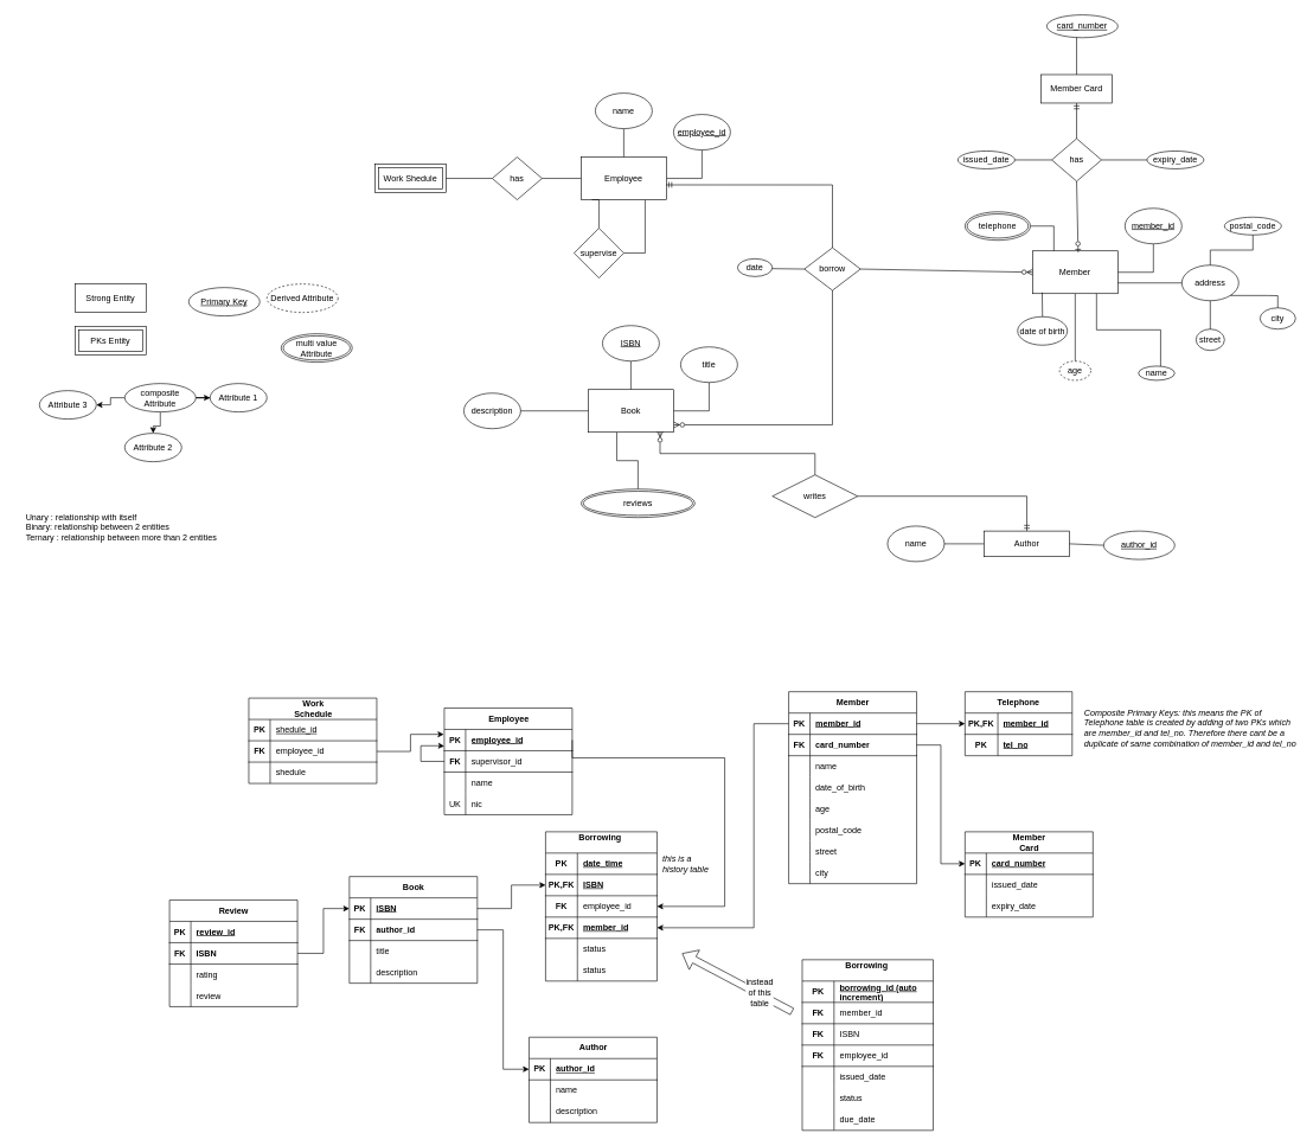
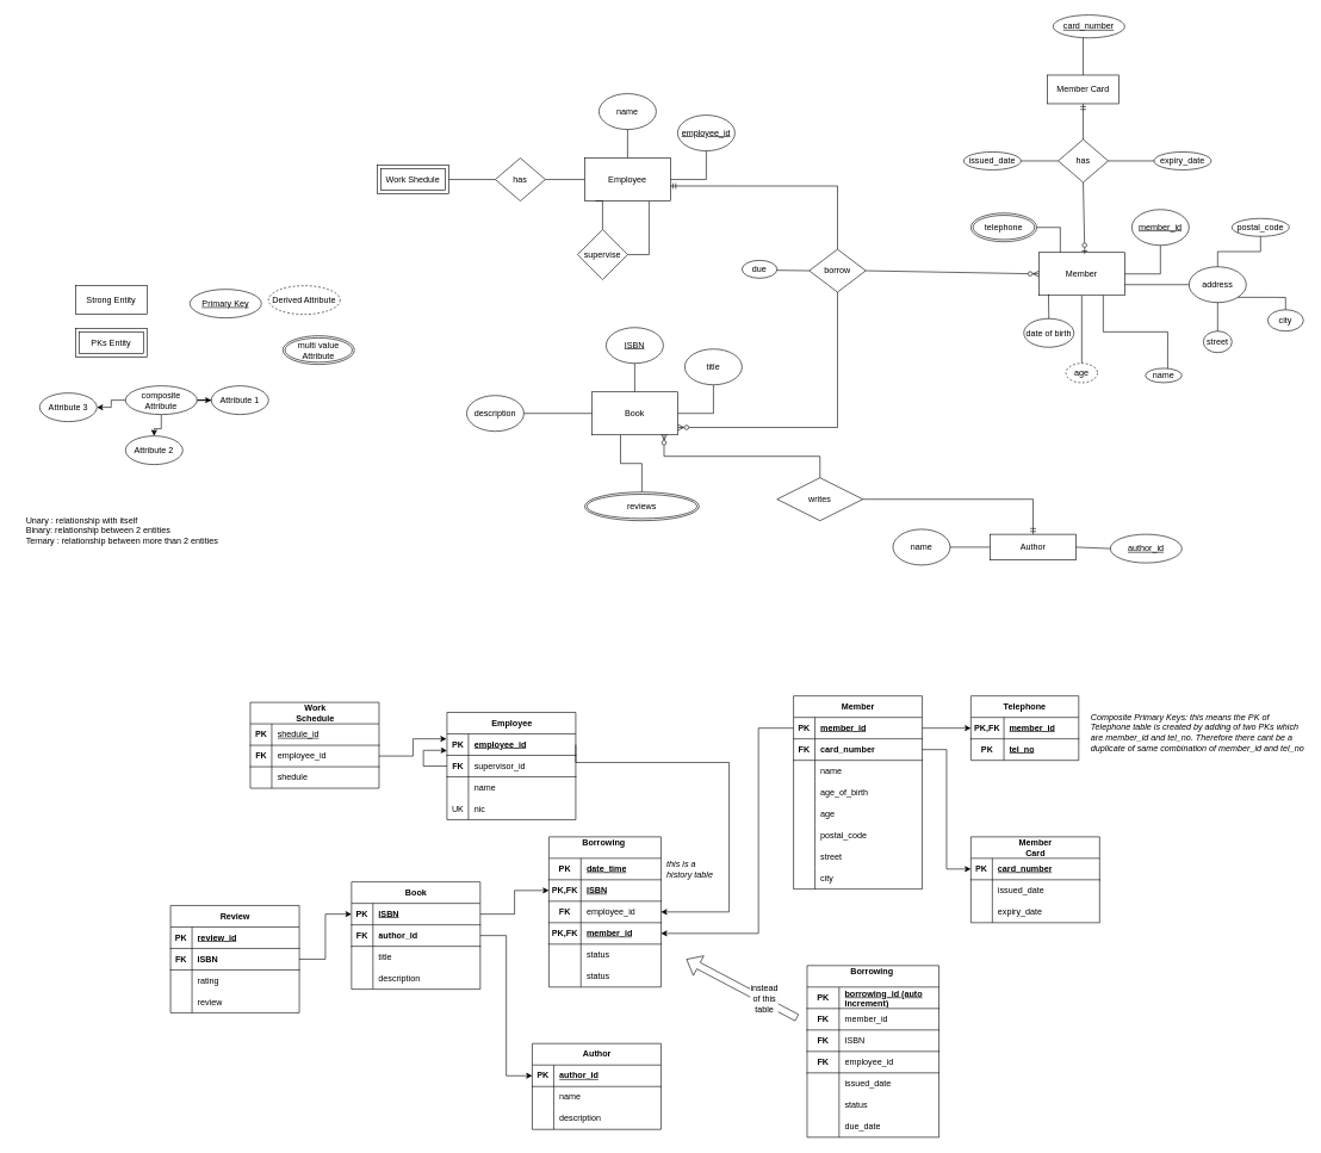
- <mxCell id="73" value="date" style="ellipse;whiteSpace=wrap;html=1;rounded=0;" parent="1" vertex="1"><mxGeometry x="1037" y="363" width="49" height="25" as="geometry" /></mxCell>
+ <mxCell id="73" value="due" style="ellipse;whiteSpace=wrap;html=1;rounded=0;" parent="1" vertex="1"><mxGeometry x="1037" y="363" width="49" height="25" as="geometry" /></mxCell>
- <mxCell id="99" value="date_of_birth" style="shape=partialRectangle;connectable=0;fillColor=none;top=0;left=0;bottom=0;right=0;align=left;spacingLeft=6;overflow=hidden;whiteSpace=wrap;html=1;" parent="97" vertex="1"><mxGeometry x="30" width="150" height="30" as="geometry"><mxRectangle width="150" height="30" as="alternateBounds" /></mxGeometry></mxCell>
+ <mxCell id="99" value="age_of_birth" style="shape=partialRectangle;connectable=0;fillColor=none;top=0;left=0;bottom=0;right=0;align=left;spacingLeft=6;overflow=hidden;whiteSpace=wrap;html=1;" parent="97" vertex="1"><mxGeometry x="30" width="150" height="30" as="geometry"><mxRectangle width="150" height="30" as="alternateBounds" /></mxGeometry></mxCell>
